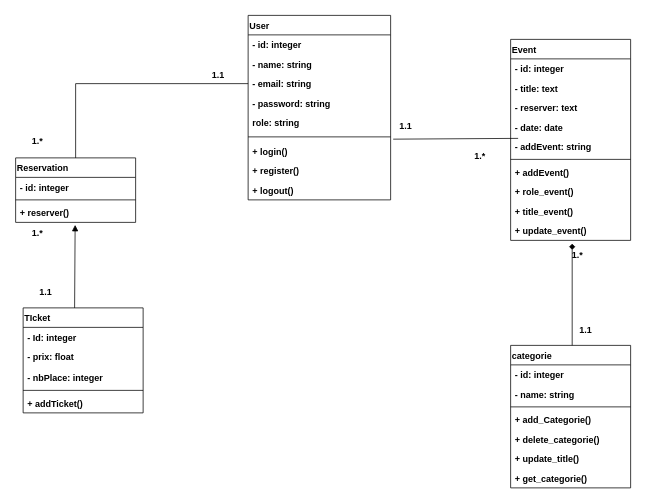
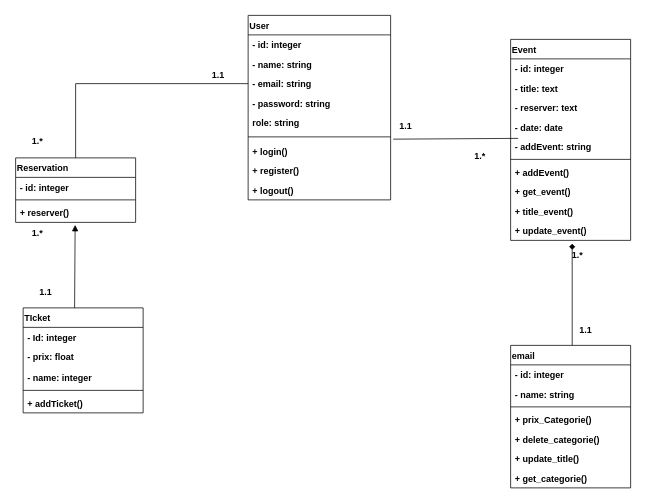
- <mxCell id="20" value="+ role_event()" style="text;align=left;verticalAlign=top;spacingLeft=4;spacingRight=4;overflow=hidden;rotatable=0;points=[[0,0.5],[1,0.5]];portConstraint=eastwest;fontStyle=1;fontColor=default;rounded=0;" parent="12" vertex="1"><mxGeometry y="190" width="160" height="26" as="geometry" /></mxCell>
+ <mxCell id="20" value="+ get_event()" style="text;align=left;verticalAlign=top;spacingLeft=4;spacingRight=4;overflow=hidden;rotatable=0;points=[[0,0.5],[1,0.5]];portConstraint=eastwest;fontStyle=1;fontColor=default;rounded=0;" parent="12" vertex="1"><mxGeometry y="190" width="160" height="26" as="geometry" /></mxCell>
- <mxCell id="23" value="categorie" style="swimlane;fontStyle=1;align=left;verticalAlign=top;childLayout=stackLayout;horizontal=1;startSize=26;horizontalStack=0;resizeParent=1;resizeParentMax=0;resizeLast=0;collapsible=1;marginBottom=0;fontColor=default;rounded=0;" parent="1" vertex="1"><mxGeometry x="680" y="460" width="160" height="190" as="geometry" /></mxCell>
+ <mxCell id="23" value="email" style="swimlane;fontStyle=1;align=left;verticalAlign=top;childLayout=stackLayout;horizontal=1;startSize=26;horizontalStack=0;resizeParent=1;resizeParentMax=0;resizeLast=0;collapsible=1;marginBottom=0;fontColor=default;rounded=0;" parent="1" vertex="1"><mxGeometry x="680" y="460" width="160" height="190" as="geometry" /></mxCell>
- <mxCell id="34" value="- nbPlace: integer" style="text;align=left;verticalAlign=top;spacingLeft=4;spacingRight=4;overflow=hidden;rotatable=0;points=[[0,0.5],[1,0.5]];portConstraint=eastwest;fontStyle=1;fontColor=default;rounded=0;" parent="31" vertex="1"><mxGeometry y="80" width="160" height="26" as="geometry" /></mxCell>
+ <mxCell id="34" value="- name: integer" style="text;align=left;verticalAlign=top;spacingLeft=4;spacingRight=4;overflow=hidden;rotatable=0;points=[[0,0.5],[1,0.5]];portConstraint=eastwest;fontStyle=1;fontColor=default;rounded=0;" parent="31" vertex="1"><mxGeometry y="80" width="160" height="26" as="geometry" /></mxCell>
- <mxCell id="27" value="+ add_Categorie()" style="text;align=left;verticalAlign=top;spacingLeft=4;spacingRight=4;overflow=hidden;rotatable=0;points=[[0,0.5],[1,0.5]];portConstraint=eastwest;fontStyle=1;fontColor=default;rounded=0;" parent="23" vertex="1"><mxGeometry y="86" width="160" height="26" as="geometry" /></mxCell>
+ <mxCell id="27" value="+ prix_Categorie()" style="text;align=left;verticalAlign=top;spacingLeft=4;spacingRight=4;overflow=hidden;rotatable=0;points=[[0,0.5],[1,0.5]];portConstraint=eastwest;fontStyle=1;fontColor=default;rounded=0;" parent="23" vertex="1"><mxGeometry y="86" width="160" height="26" as="geometry" /></mxCell>
